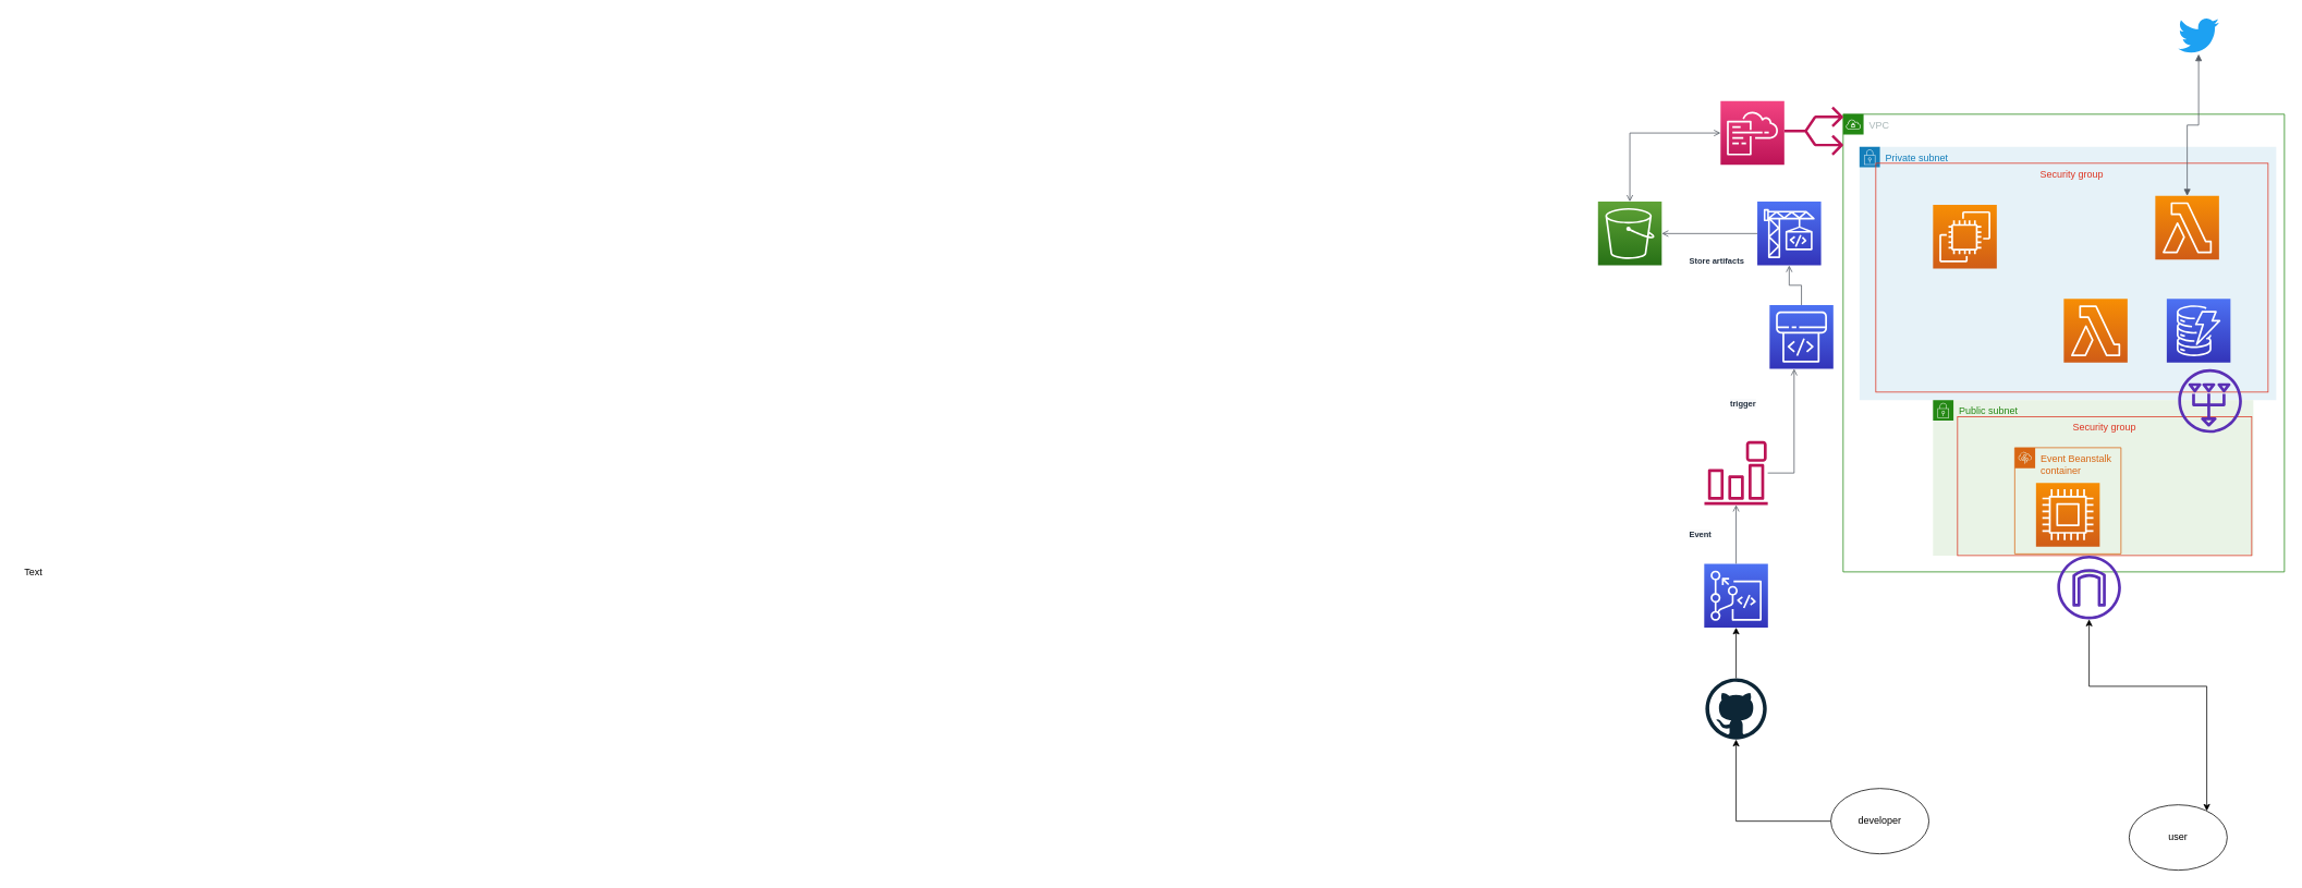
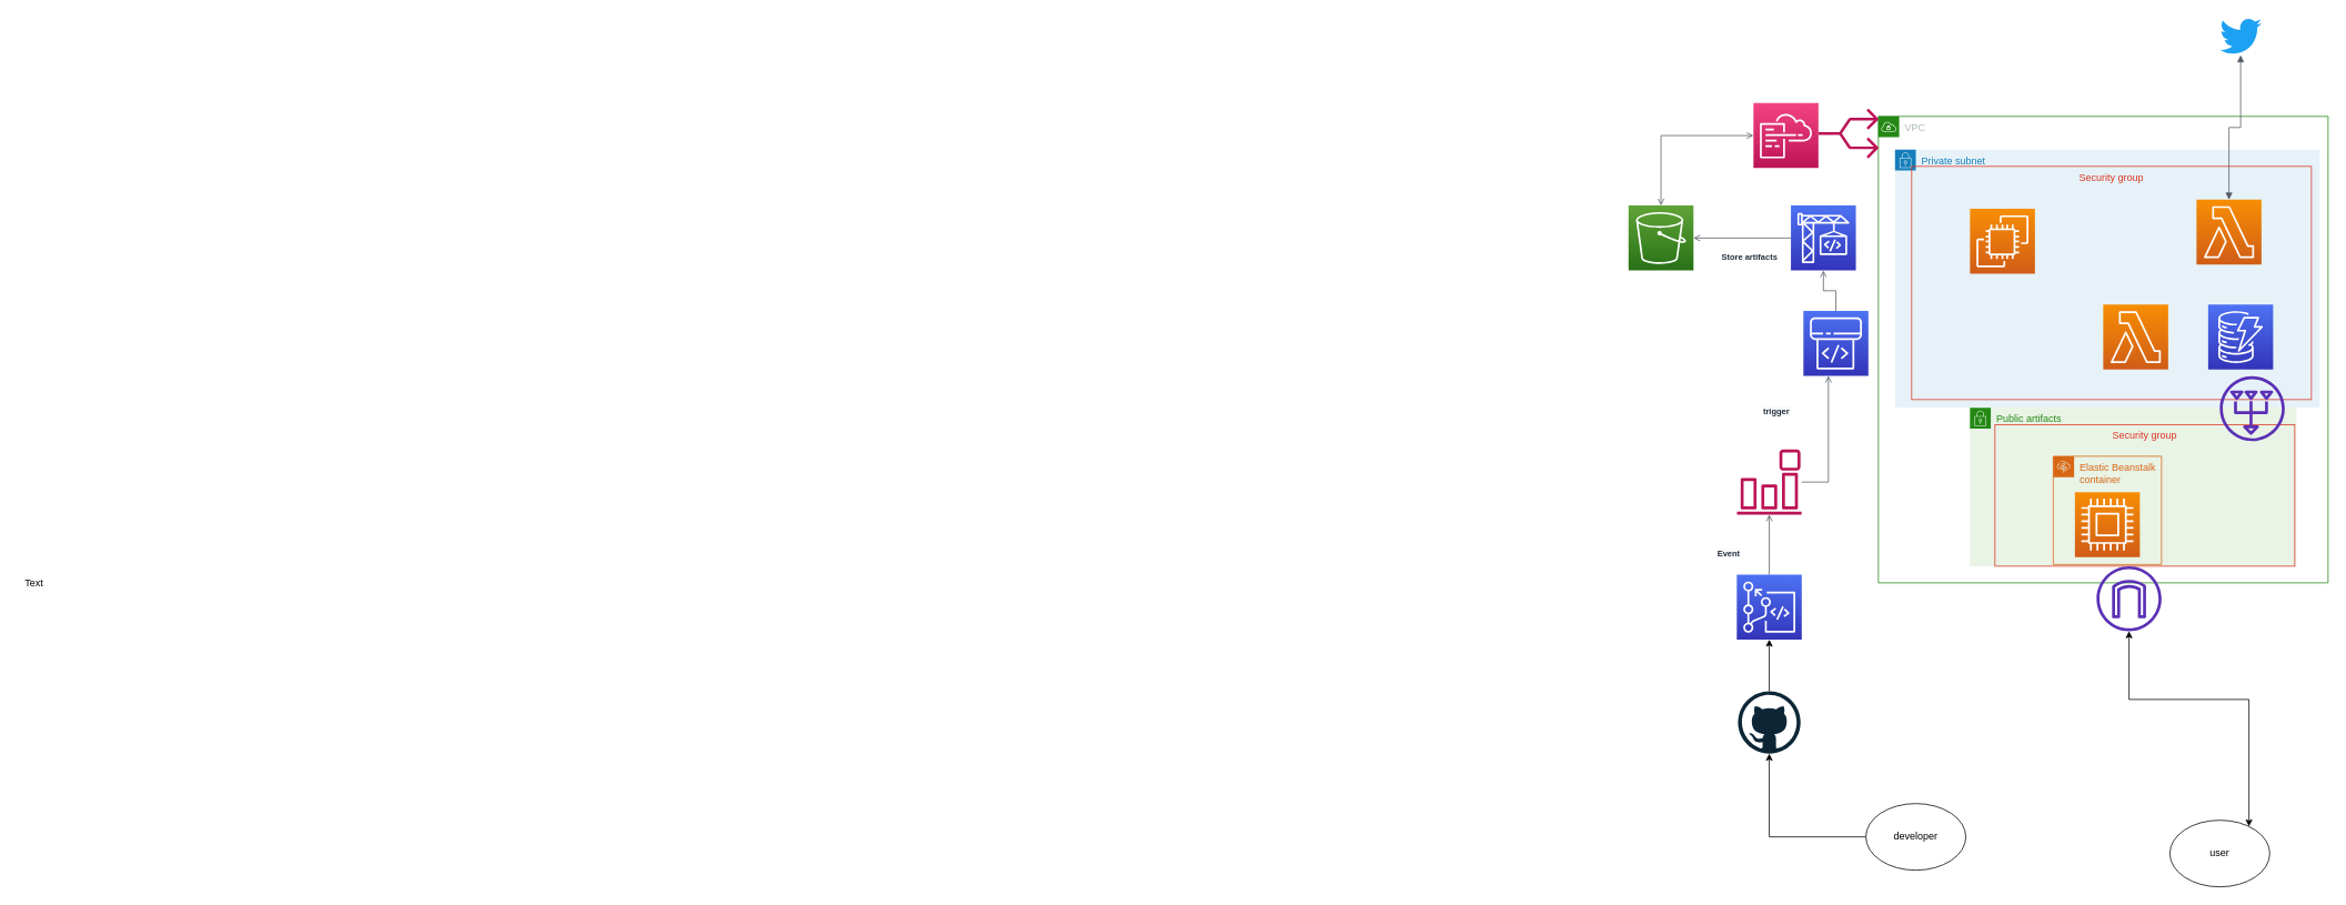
- <mxCell id="38" value="&lt;div style=&quot;text-align: center&quot;&gt;&lt;span style=&quot;font-size: 10px&quot;&gt;&lt;font color=&quot;#232f3e&quot; face=&quot;helvetica&quot;&gt;&lt;b&gt;Store artifacts&lt;/b&gt;&lt;/font&gt;&lt;/span&gt;&lt;/div&gt;" style="text;whiteSpace=wrap;html=1;" vertex="1" parent="1"><mxGeometry x="2065" y="304" width="70" height="45" as="geometry" /></mxCell>
+ <mxCell id="38" value="&lt;div style=&quot;text-align: center&quot;&gt;&lt;span style=&quot;font-size: 10px&quot;&gt;&lt;font color=&quot;#232f3e&quot; face=&quot;helvetica&quot;&gt;&lt;b&gt;Store artifacts&lt;/b&gt;&lt;/font&gt;&lt;/span&gt;&lt;/div&gt;" style="text;whiteSpace=wrap;html=1;" vertex="1" parent="1"><mxGeometry x="2065" y="294" width="70" height="45" as="geometry" /></mxCell>
- <mxCell id="5" value="Public subnet" style="points=[[0,0],[0.25,0],[0.5,0],[0.75,0],[1,0],[1,0.25],[1,0.5],[1,0.75],[1,1],[0.75,1],[0.5,1],[0.25,1],[0,1],[0,0.75],[0,0.5],[0,0.25]];outlineConnect=0;gradientColor=none;html=1;whiteSpace=wrap;fontSize=12;fontStyle=0;shape=mxgraph.aws4.group;grIcon=mxgraph.aws4.group_security_group;grStroke=0;strokeColor=#248814;fillColor=#E9F3E6;verticalAlign=top;align=left;spacingLeft=30;fontColor=#248814;dashed=0;" vertex="1" parent="1"><mxGeometry x="2365" y="489" width="392" height="190" as="geometry" /></mxCell>
+ <mxCell id="5" value="Public artifacts" style="points=[[0,0],[0.25,0],[0.5,0],[0.75,0],[1,0],[1,0.25],[1,0.5],[1,0.75],[1,1],[0.75,1],[0.5,1],[0.25,1],[0,1],[0,0.75],[0,0.5],[0,0.25]];outlineConnect=0;gradientColor=none;html=1;whiteSpace=wrap;fontSize=12;fontStyle=0;shape=mxgraph.aws4.group;grIcon=mxgraph.aws4.group_security_group;grStroke=0;strokeColor=#248814;fillColor=#E9F3E6;verticalAlign=top;align=left;spacingLeft=30;fontColor=#248814;dashed=0;" vertex="1" parent="1"><mxGeometry x="2365" y="489" width="392" height="190" as="geometry" /></mxCell>
- <mxCell id="16" value="Event Beanstalk container" style="points=[[0,0],[0.25,0],[0.5,0],[0.75,0],[1,0],[1,0.25],[1,0.5],[1,0.75],[1,1],[0.75,1],[0.5,1],[0.25,1],[0,1],[0,0.75],[0,0.5],[0,0.25]];outlineConnect=0;gradientColor=none;html=1;whiteSpace=wrap;fontSize=12;fontStyle=0;shape=mxgraph.aws4.group;grIcon=mxgraph.aws4.group_elastic_beanstalk;strokeColor=#D86613;fillColor=none;verticalAlign=top;align=left;spacingLeft=30;fontColor=#D86613;dashed=0;" vertex="1" parent="1"><mxGeometry x="2465" y="547" width="130" height="130" as="geometry" /></mxCell>
+ <mxCell id="16" value="Elastic Beanstalk container" style="points=[[0,0],[0.25,0],[0.5,0],[0.75,0],[1,0],[1,0.25],[1,0.5],[1,0.75],[1,1],[0.75,1],[0.5,1],[0.25,1],[0,1],[0,0.75],[0,0.5],[0,0.25]];outlineConnect=0;gradientColor=none;html=1;whiteSpace=wrap;fontSize=12;fontStyle=0;shape=mxgraph.aws4.group;grIcon=mxgraph.aws4.group_elastic_beanstalk;strokeColor=#D86613;fillColor=none;verticalAlign=top;align=left;spacingLeft=30;fontColor=#D86613;dashed=0;" vertex="1" parent="1"><mxGeometry x="2465" y="547" width="130" height="130" as="geometry" /></mxCell>
- <mxCell id="32" value="&lt;span style=&quot;color: rgb(35 , 47 , 62) ; font-family: &amp;#34;helvetica&amp;#34; ; font-size: 10px ; font-style: normal ; font-weight: 700 ; letter-spacing: normal ; text-align: center ; text-indent: 0px ; text-transform: none ; word-spacing: 0px ; background-color: rgb(248 , 249 , 250) ; display: inline ; float: none&quot;&gt;Event&lt;/span&gt;" style="text;whiteSpace=wrap;html=1;" vertex="1" parent="1"><mxGeometry x="2065" y="639" width="50" height="30" as="geometry" /></mxCell>
+ <mxCell id="32" value="&lt;span style=&quot;color: rgb(35 , 47 , 62) ; font-family: &amp;#34;helvetica&amp;#34; ; font-size: 10px ; font-style: normal ; font-weight: 700 ; letter-spacing: normal ; text-align: center ; text-indent: 0px ; text-transform: none ; word-spacing: 0px ; background-color: rgb(248 , 249 , 250) ; display: inline ; float: none&quot;&gt;Event&lt;/span&gt;" style="text;whiteSpace=wrap;html=1;" vertex="1" parent="1"><mxGeometry x="2060" y="649" width="50" height="30" as="geometry" /></mxCell>
